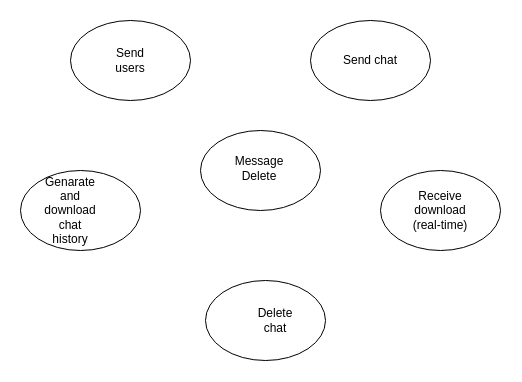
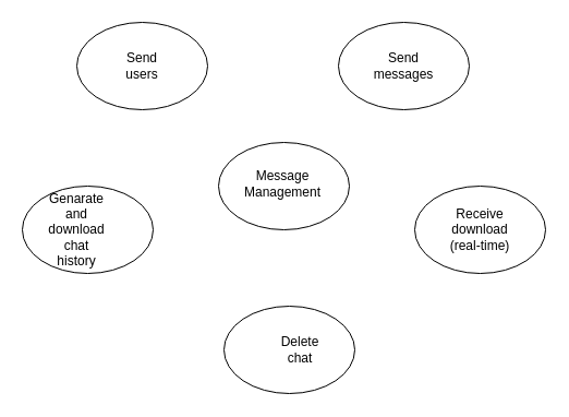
- <mxCell id="10" value="Send chat" style="text;html=1;strokeColor=none;fillColor=none;align=center;verticalAlign=middle;whiteSpace=wrap;rounded=0;" vertex="1" parent="8"><mxGeometry x="30" y="25" width="60" height="30" as="geometry" /></mxCell>
+ <mxCell id="10" value="Send messages" style="text;html=1;strokeColor=none;fillColor=none;align=center;verticalAlign=middle;whiteSpace=wrap;rounded=0;" vertex="1" parent="8"><mxGeometry x="30" y="25" width="60" height="30" as="geometry" /></mxCell>
- <mxCell id="3" value="Message Delete" style="text;html=1;strokeColor=none;fillColor=none;align=center;verticalAlign=middle;whiteSpace=wrap;rounded=0;" vertex="1" parent="1"><mxGeometry x="229" y="153" width="60" height="30" as="geometry" /></mxCell>
+ <mxCell id="3" value="Message Management" style="text;html=1;strokeColor=none;fillColor=none;align=center;verticalAlign=middle;whiteSpace=wrap;rounded=0;" vertex="1" parent="1"><mxGeometry x="229" y="153" width="60" height="30" as="geometry" /></mxCell>
